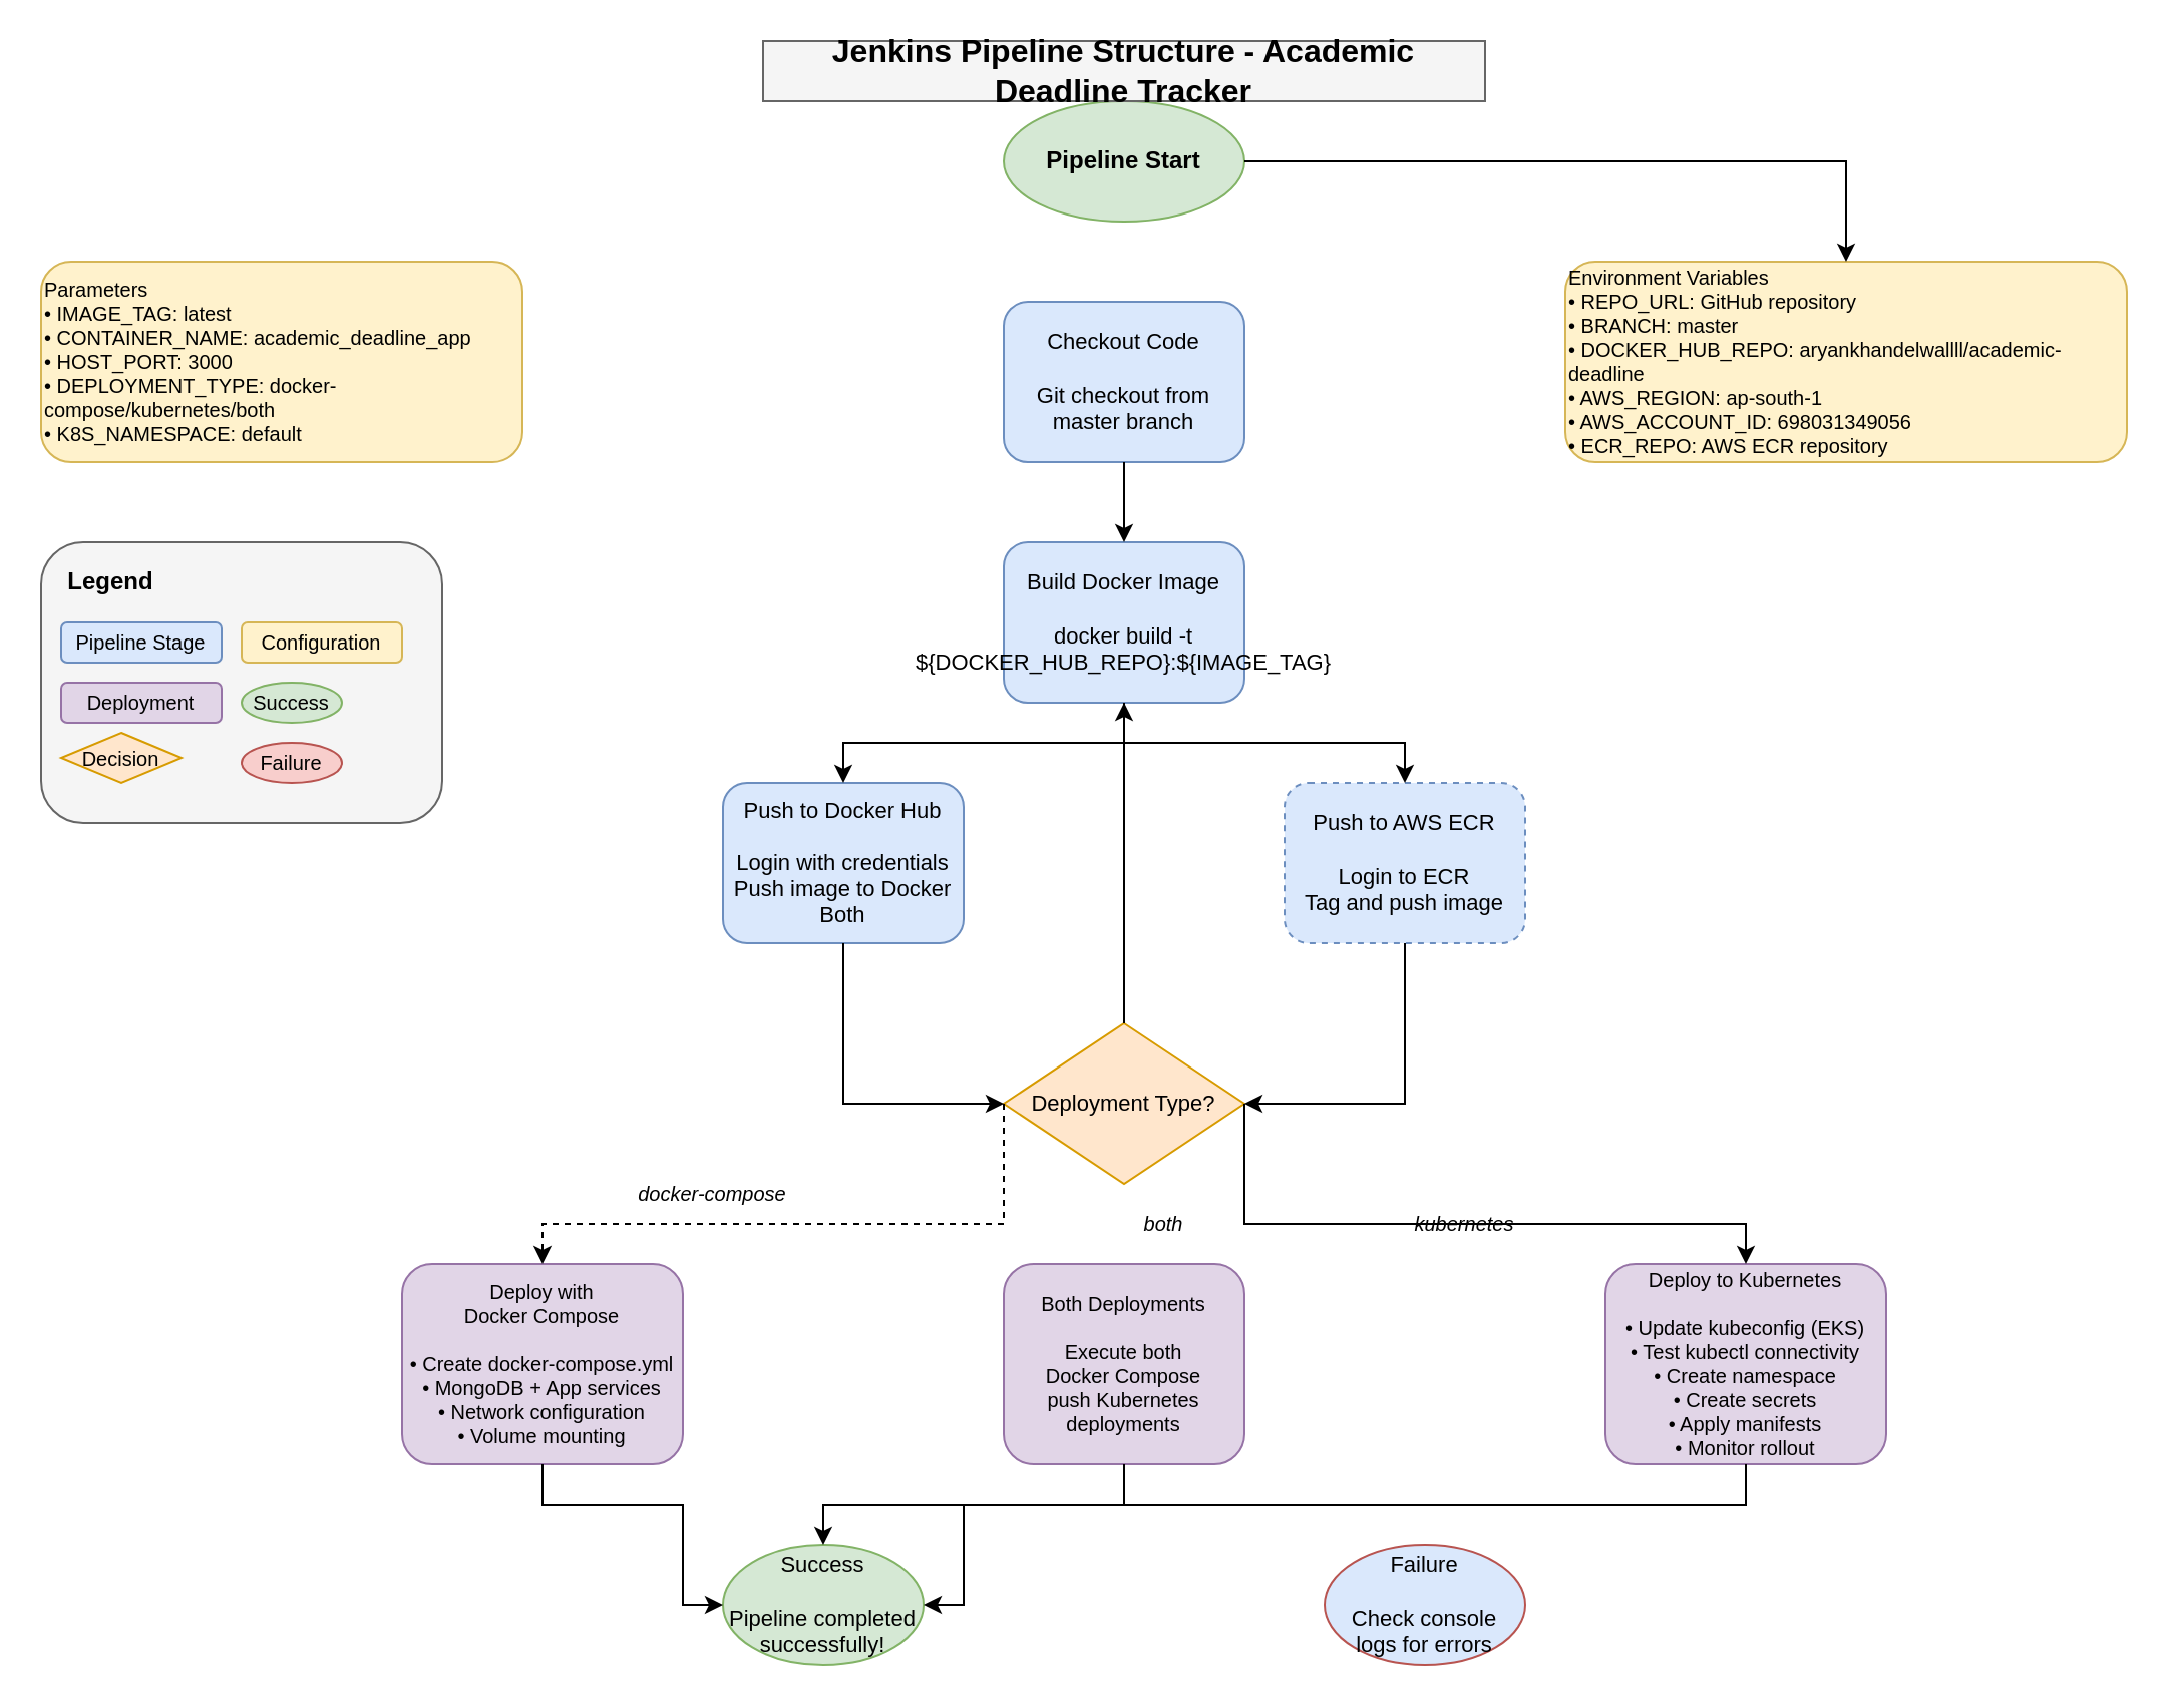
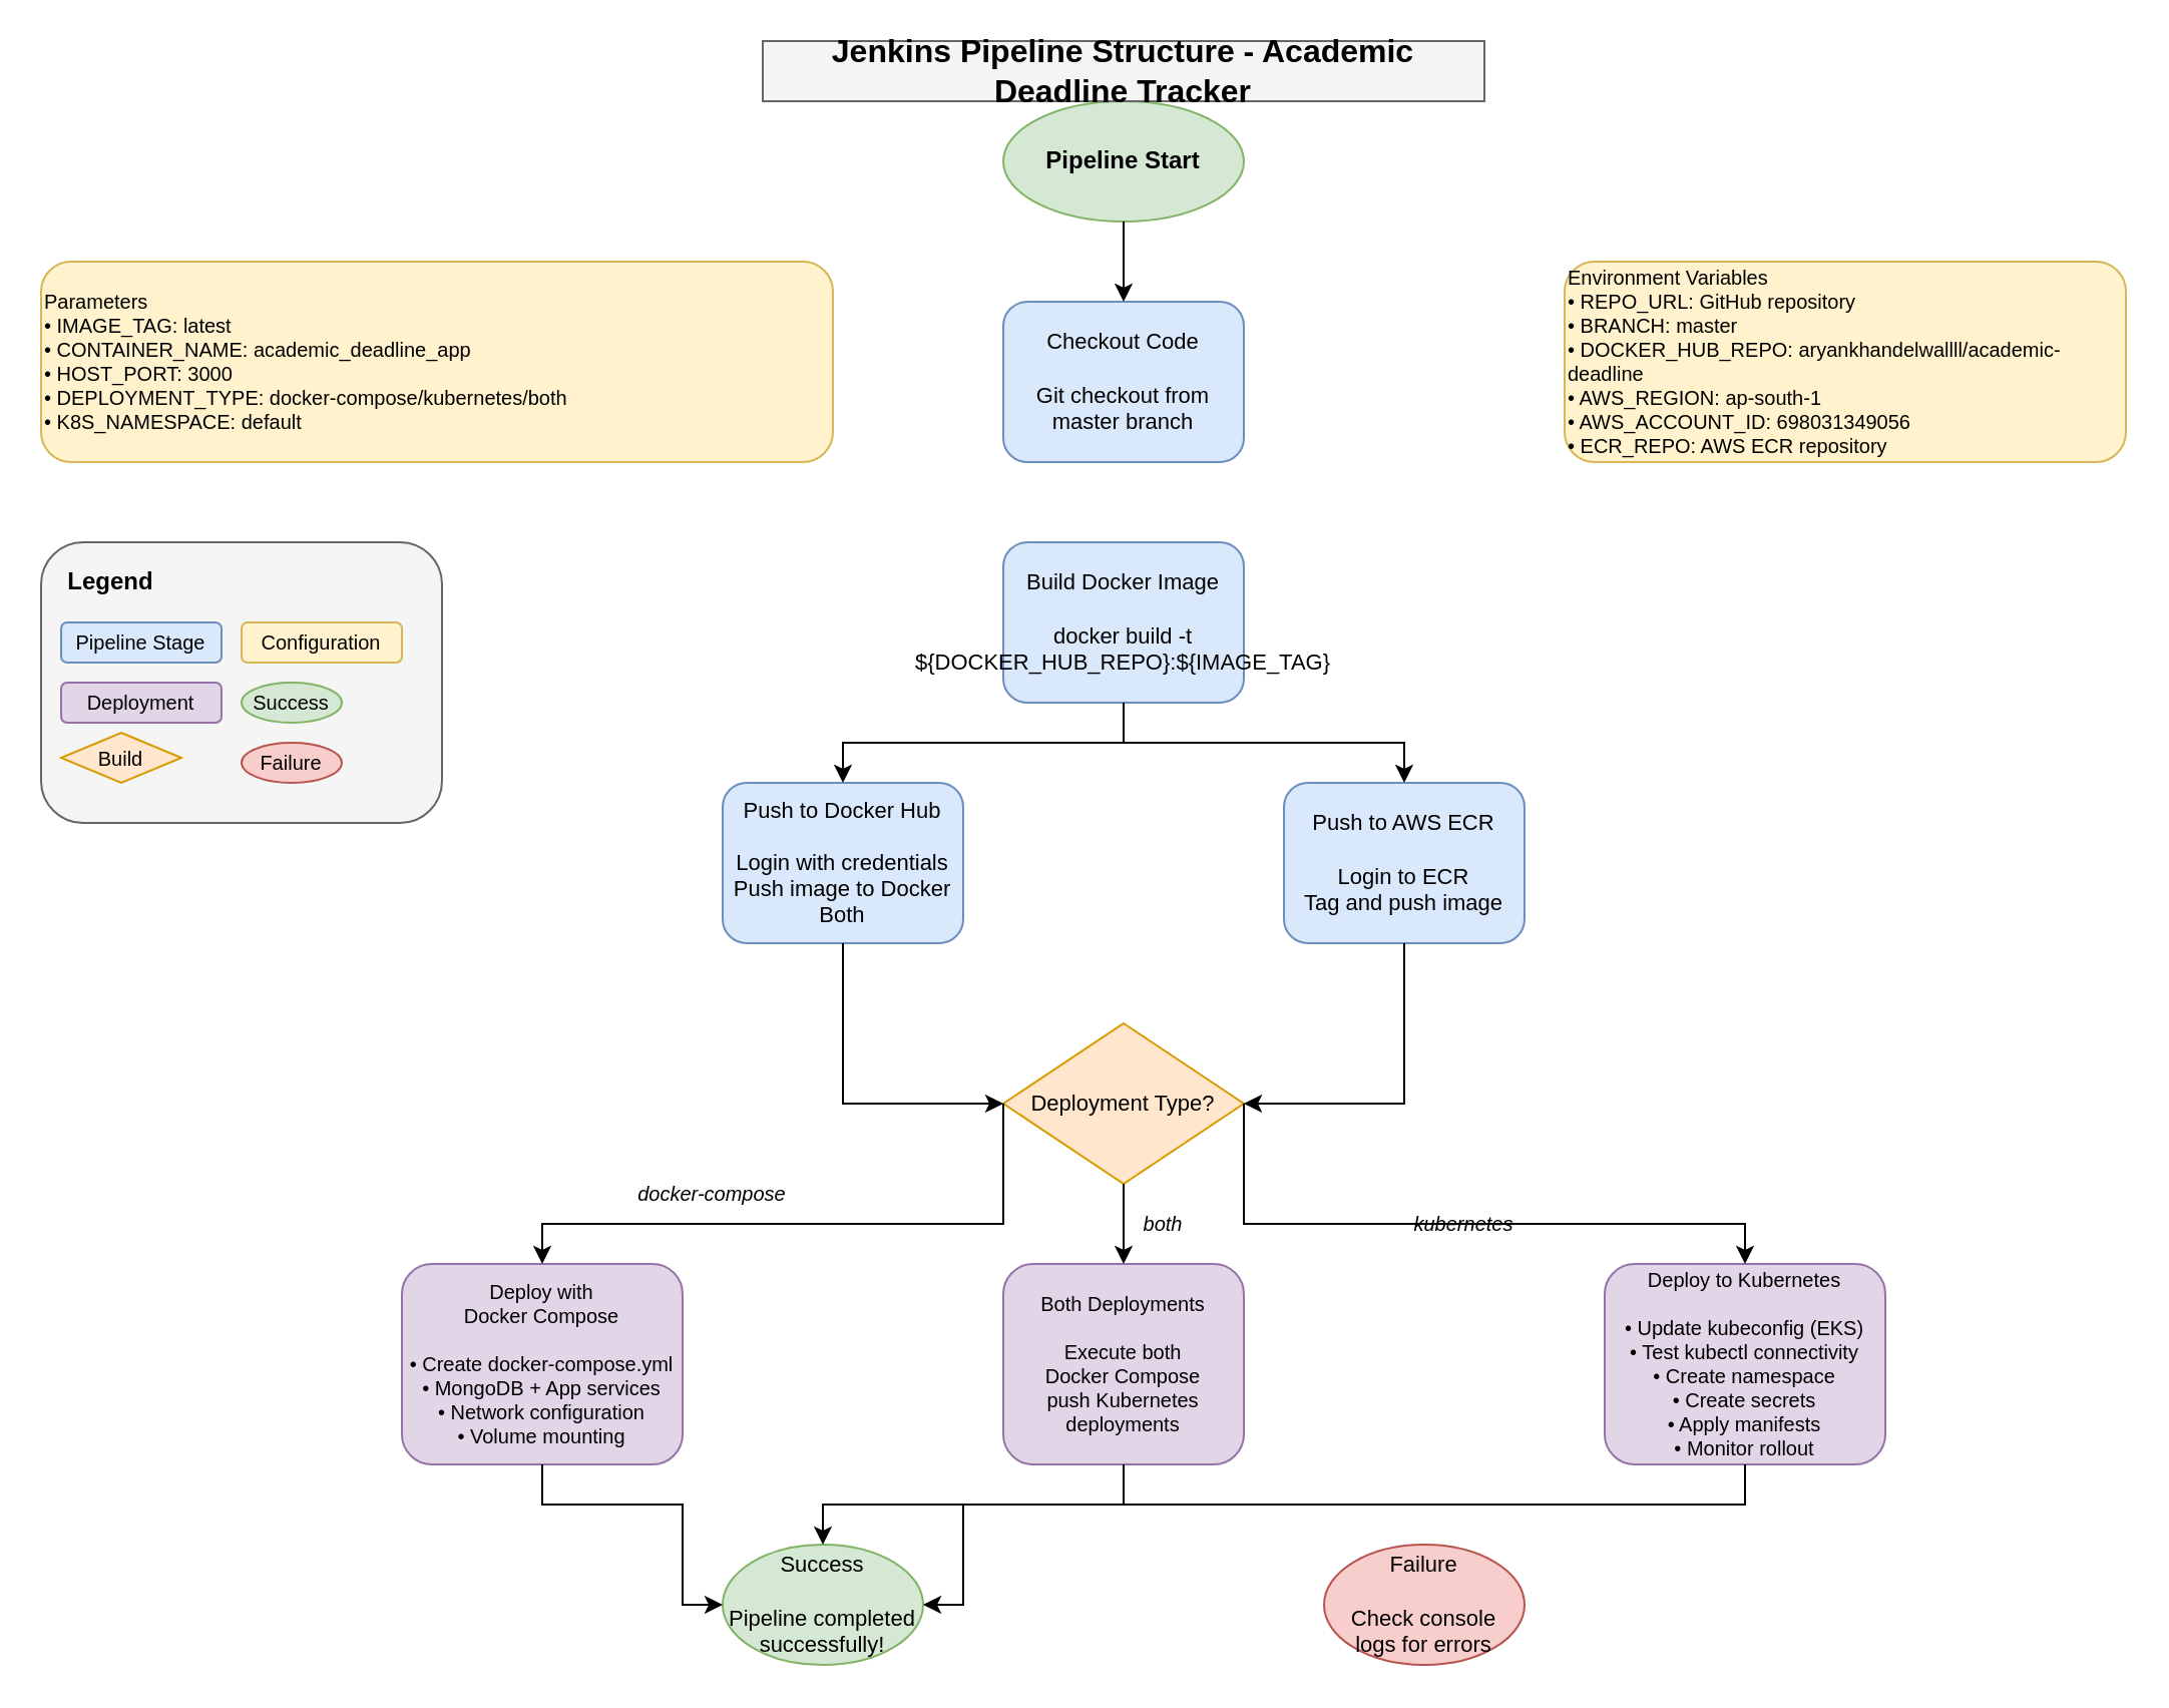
- <mxCell id="15" style="edgeStyle=orthogonalEdgeStyle;rounded=0;orthogonalLoop=1;jettySize=auto;html=1;" edge="1" parent="1" source="2" target="4"><mxGeometry relative="1" as="geometry" /></mxCell>
+ <mxCell id="15" style="edgeStyle=orthogonalEdgeStyle;rounded=0;orthogonalLoop=1;jettySize=auto;html=1;entryX=0.5;entryY=0;entryDx=0;entryDy=0;" edge="1" parent="1" source="2" target="5"><mxGeometry relative="1" as="geometry" /></mxCell>
- <mxCell id="3" value="Parameters&#10;• IMAGE_TAG: latest&#10;• CONTAINER_NAME: academic_deadline_app&#10;• HOST_PORT: 3000&#10;• DEPLOYMENT_TYPE: docker-compose/kubernetes/both&#10;• K8S_NAMESPACE: default" style="rounded=1;whiteSpace=wrap;html=1;fillColor=#fff2cc;strokeColor=#d6b656;align=left;fontSize=10;" vertex="1" parent="1"><mxGeometry x="20" y="130" width="240" height="100" as="geometry" /></mxCell>
+ <mxCell id="3" value="Parameters&#10;• IMAGE_TAG: latest&#10;• CONTAINER_NAME: academic_deadline_app&#10;• HOST_PORT: 3000&#10;• DEPLOYMENT_TYPE: docker-compose/kubernetes/both&#10;• K8S_NAMESPACE: default" style="rounded=1;whiteSpace=wrap;html=1;fillColor=#fff2cc;strokeColor=#d6b656;align=left;fontSize=10;" vertex="1" parent="1"><mxGeometry x="20" y="130" width="395" height="100" as="geometry" /></mxCell>
- <mxCell id="16" style="edgeStyle=orthogonalEdgeStyle;rounded=0;orthogonalLoop=1;jettySize=auto;html=1;entryX=0.5;entryY=0;entryDx=0;entryDy=0;" edge="1" parent="1" source="5" target="6"><mxGeometry relative="1" as="geometry" /></mxCell>
- <mxCell id="35" value="Decision" style="rhombus;whiteSpace=wrap;html=1;fillColor=#ffe6cc;strokeColor=#d79b00;fontSize=10;" vertex="1" parent="1"><mxGeometry x="30" y="365" width="60" height="25" as="geometry" /></mxCell>
+ <mxCell id="35" value="Build" style="rhombus;whiteSpace=wrap;html=1;fillColor=#ffe6cc;strokeColor=#d79b00;fontSize=10;" vertex="1" parent="1"><mxGeometry x="30" y="365" width="60" height="25" as="geometry" /></mxCell>
- <mxCell id="8" value="Push to AWS ECR&#10;&#10;Login to ECR&#10;Tag and push image" style="rounded=1;whiteSpace=wrap;html=1;fillColor=#dae8fc;strokeColor=#6c8ebf;fontSize=11;dashed=1;" vertex="1" parent="1"><mxGeometry x="640" y="390" width="120" height="80" as="geometry" /></mxCell>
+ <mxCell id="8" value="Push to AWS ECR&#10;&#10;Login to ECR&#10;Tag and push image" style="rounded=1;whiteSpace=wrap;html=1;fillColor=#dae8fc;strokeColor=#6c8ebf;fontSize=11;" vertex="1" parent="1"><mxGeometry x="640" y="390" width="120" height="80" as="geometry" /></mxCell>
- <mxCell id="22" style="edgeStyle=orthogonalEdgeStyle;rounded=0;orthogonalLoop=1;jettySize=auto;html=1;" edge="1" parent="1" source="9" target="6"><mxGeometry relative="1" as="geometry" /></mxCell>
+ <mxCell id="22" style="edgeStyle=orthogonalEdgeStyle;rounded=0;orthogonalLoop=1;jettySize=auto;html=1;entryX=0.5;entryY=0;entryDx=0;entryDy=0;" edge="1" parent="1" source="9" target="12"><mxGeometry relative="1" as="geometry" /></mxCell>
- <mxCell id="21" style="edgeStyle=orthogonalEdgeStyle;rounded=0;orthogonalLoop=1;jettySize=auto;html=1;entryX=0.5;entryY=0;entryDx=0;entryDy=0;dashed=1;" edge="1" parent="1" source="9" target="10"><mxGeometry relative="1" as="geometry"><Array as="points"><mxPoint x="500" y="610" /><mxPoint x="270" y="610" /></Array></mxGeometry></mxCell>
+ <mxCell id="21" style="edgeStyle=orthogonalEdgeStyle;rounded=0;orthogonalLoop=1;jettySize=auto;html=1;entryX=0.5;entryY=0;entryDx=0;entryDy=0;" edge="1" parent="1" source="9" target="10"><mxGeometry relative="1" as="geometry"><Array as="points"><mxPoint x="500" y="610" /><mxPoint x="270" y="610" /></Array></mxGeometry></mxCell>
- <mxCell id="14" value="Failure&#10;&#10;Check console&#10;logs for errors" style="ellipse;whiteSpace=wrap;html=1;fillColor=#dae8fc;strokeColor=#b85450;fontSize=11;" vertex="1" parent="1"><mxGeometry x="660" y="770" width="100" height="60" as="geometry" /></mxCell>
+ <mxCell id="14" value="Failure&#10;&#10;Check console&#10;logs for errors" style="ellipse;whiteSpace=wrap;html=1;fillColor=#f8cecc;strokeColor=#b85450;fontSize=11;" vertex="1" parent="1"><mxGeometry x="660" y="770" width="100" height="60" as="geometry" /></mxCell>
